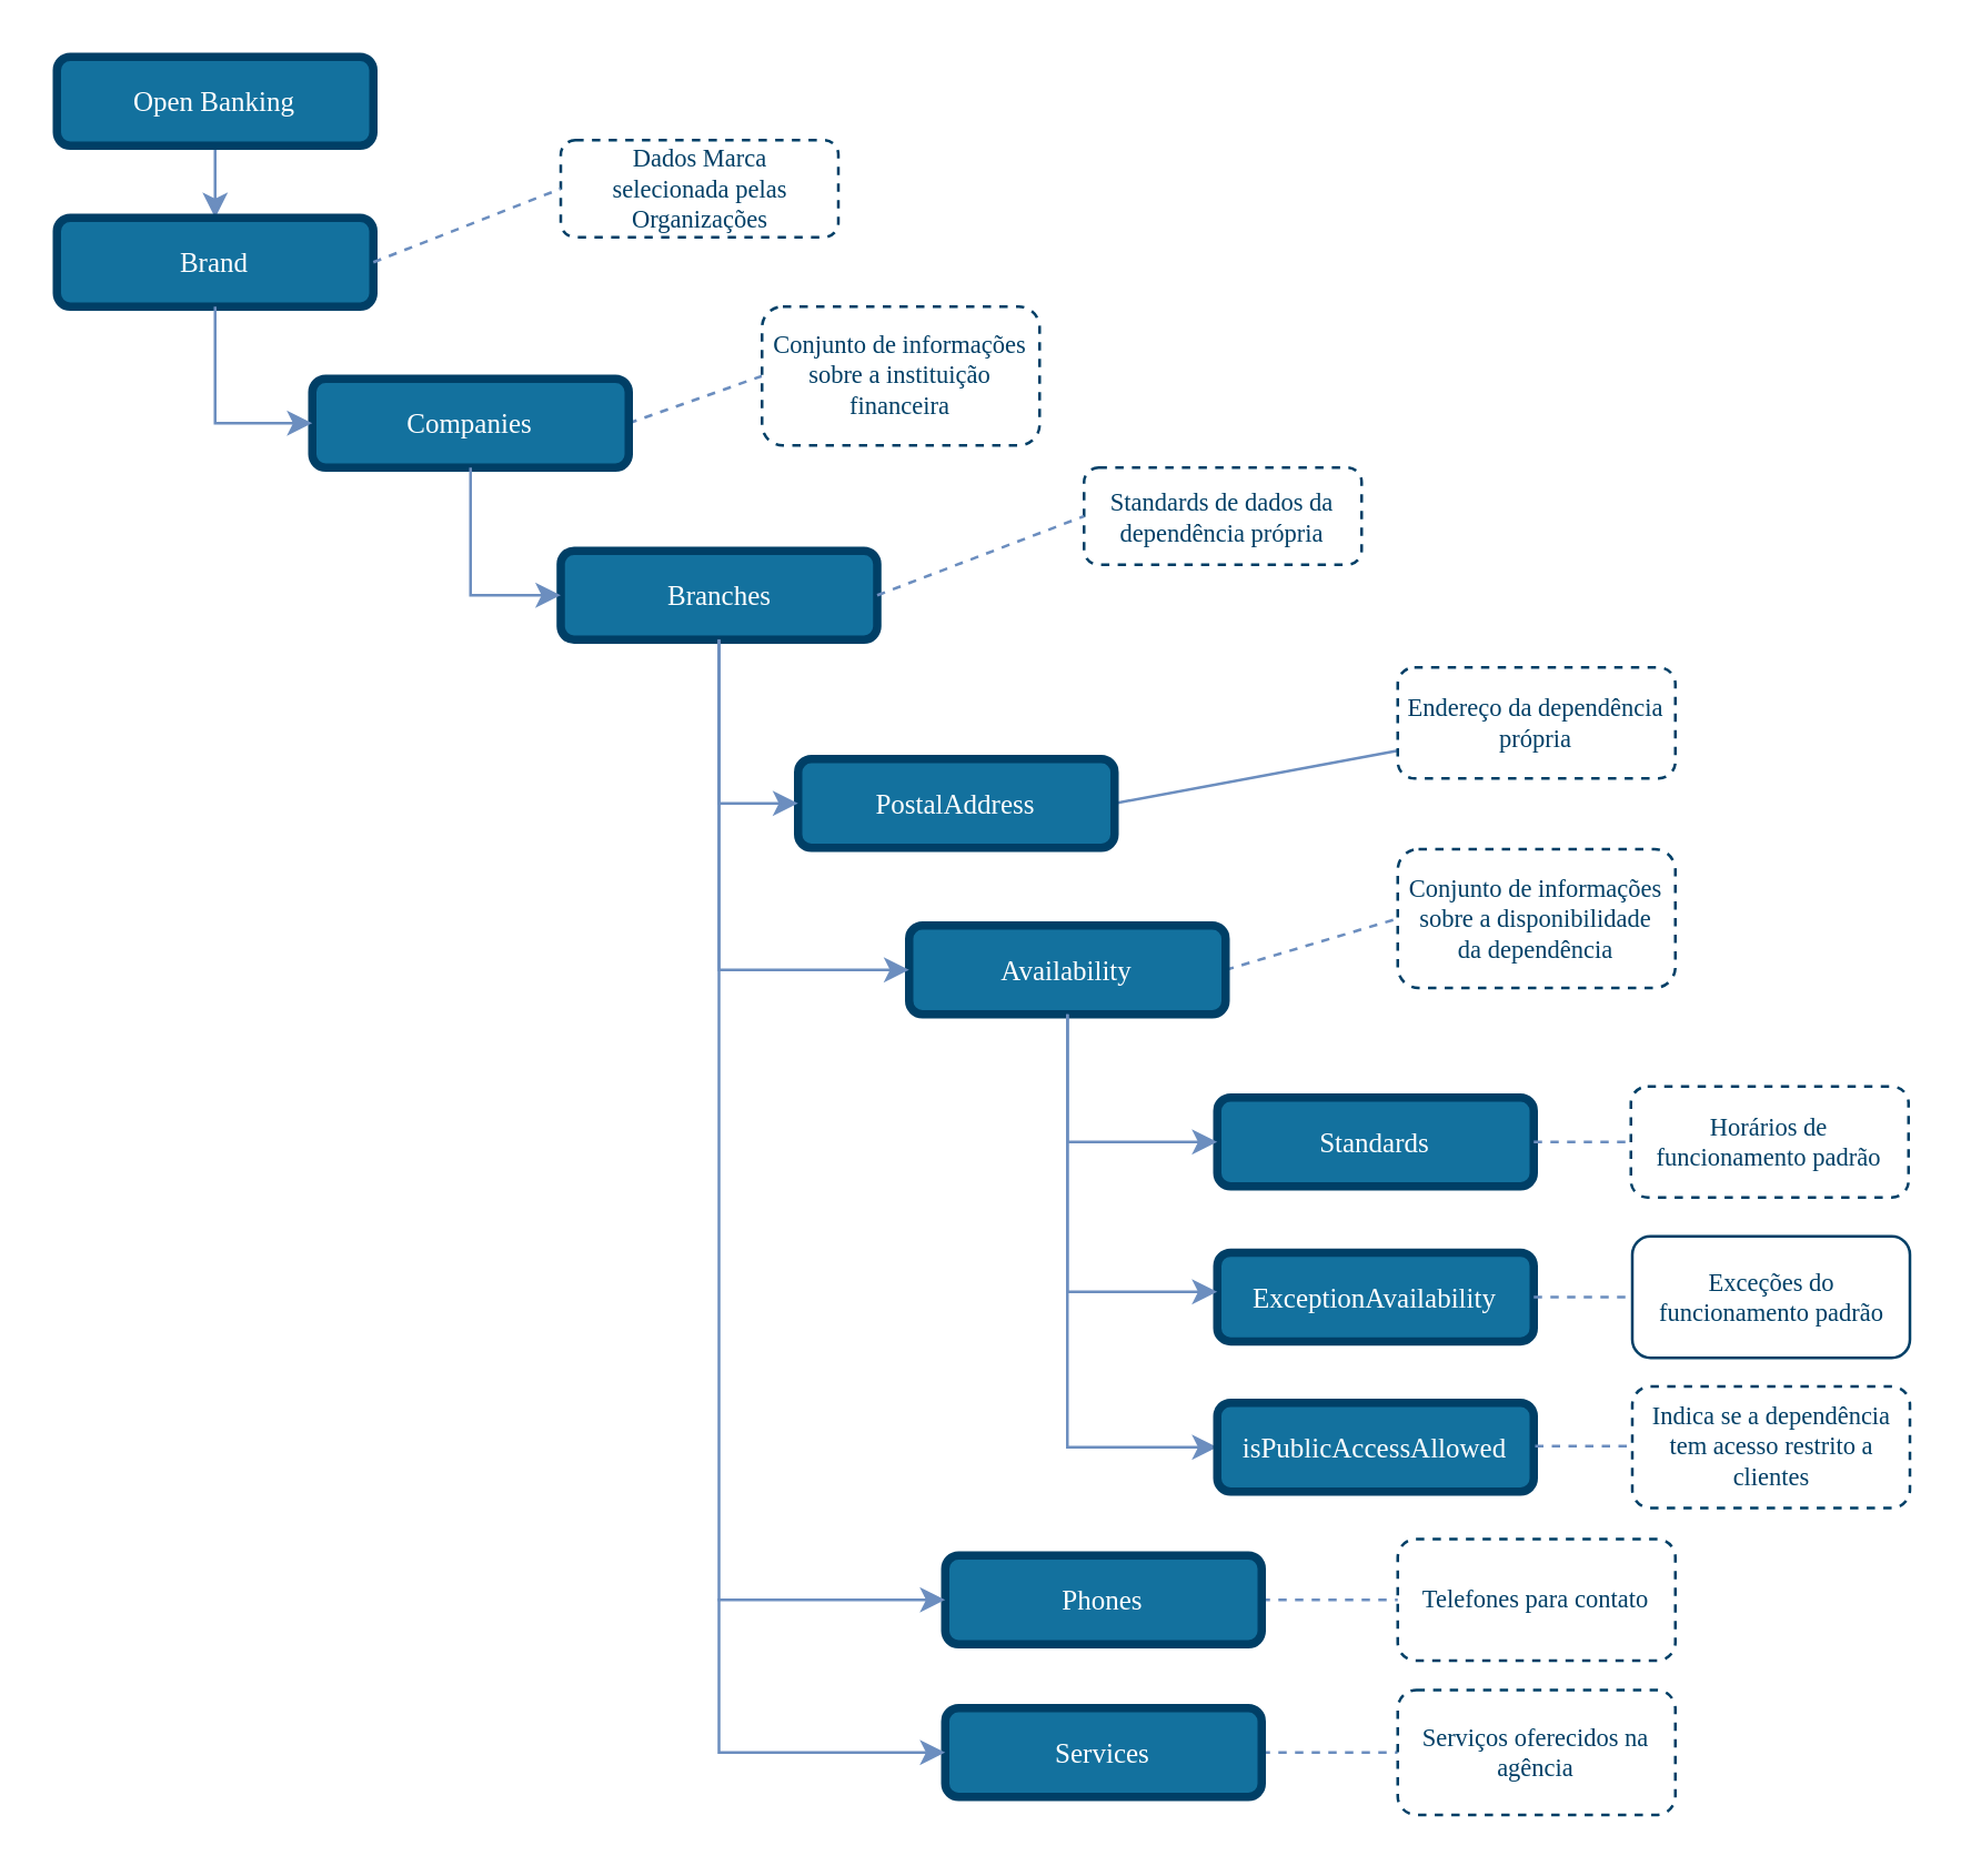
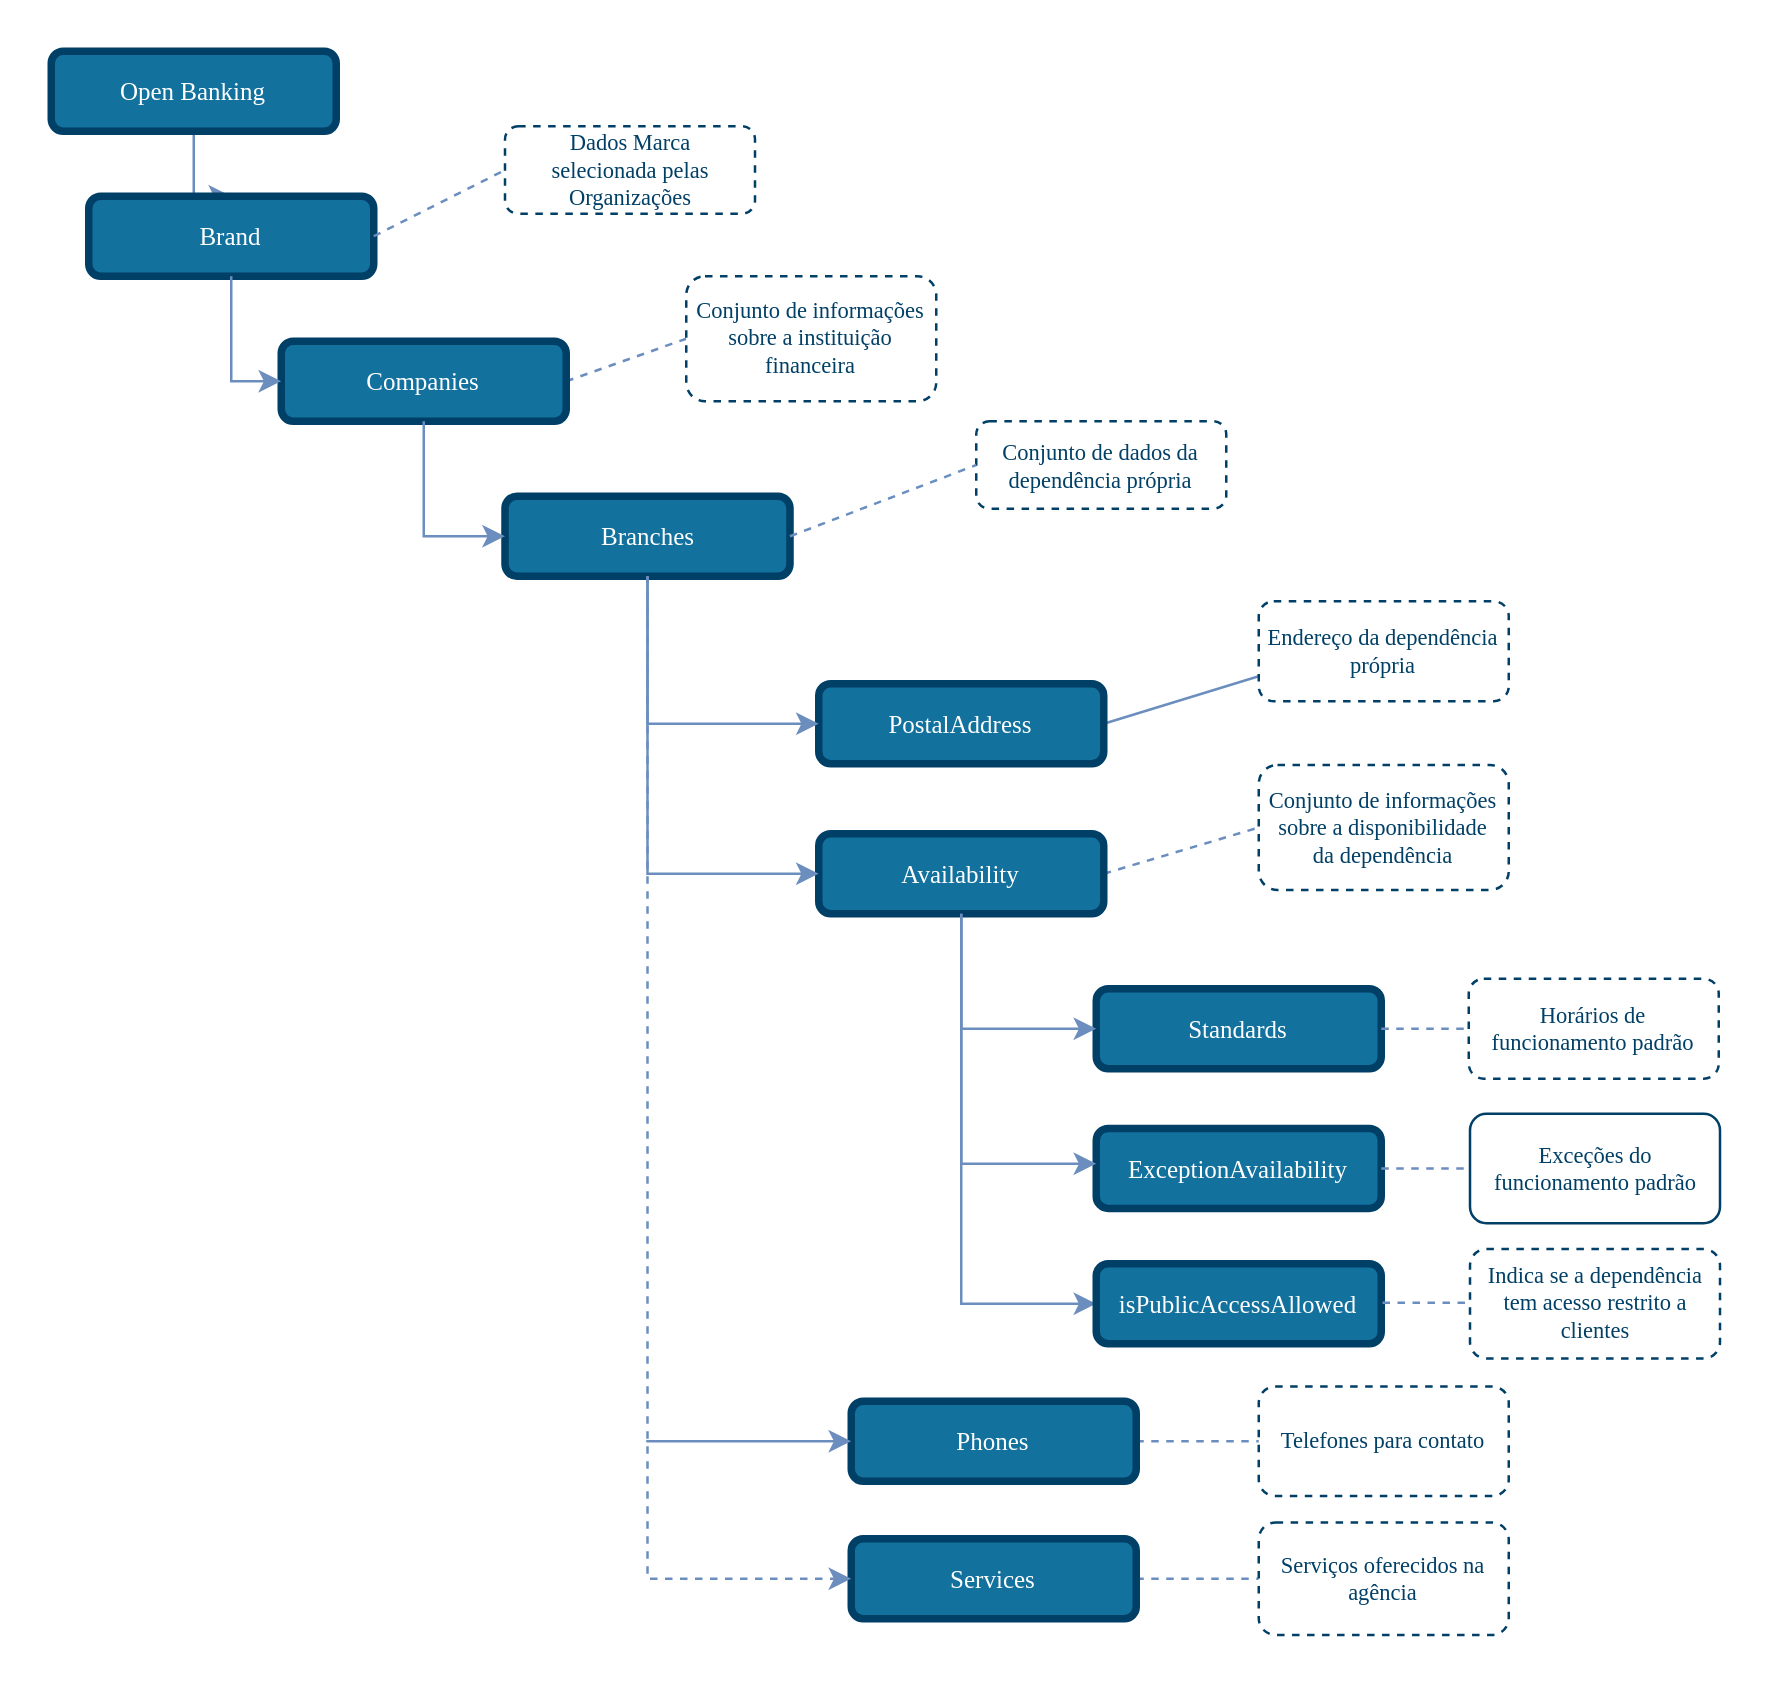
- <mxCell id="26" value="Brand" style="rounded=1;whiteSpace=wrap;html=1;comic=0;shadow=0;backgroundOutline=0;snapToPoint=0;fixDash=0;strokeWidth=3;fontFamily=Verdana;fontStyle=0;labelBackgroundColor=none;labelBorderColor=none;fontSize=10;fillColor=#13719E;strokeColor=#003F66;fontColor=#ffffff;" parent="1" vertex="1"><mxGeometry x="20" y="78" width="114" height="32" as="geometry" /></mxCell>
+ <mxCell id="26" value="Brand" style="rounded=1;whiteSpace=wrap;html=1;comic=0;shadow=0;backgroundOutline=0;snapToPoint=0;fixDash=0;strokeWidth=3;fontFamily=Verdana;fontStyle=0;labelBackgroundColor=none;labelBorderColor=none;fontSize=10;fillColor=#13719E;strokeColor=#003F66;fontColor=#ffffff;" parent="1" vertex="1"><mxGeometry x="35" y="78" width="114" height="32" as="geometry" /></mxCell>
- <mxCell id="36" value="&lt;font style=&quot;font-size: 9px&quot;&gt;Standards de dados da dependência própria&lt;/font&gt;" style="rounded=1;whiteSpace=wrap;html=1;shadow=0;comic=0;strokeColor=#003F66;strokeWidth=1;fillColor=#ffffff;gradientColor=#ffffff;fontFamily=Verdana;fontSize=9;fontColor=#003F66;dashed=1;spacingLeft=5;spacing=0;spacingRight=5;spacingBottom=5;spacingTop=5;align=center;verticalAlign=middle;" parent="1" vertex="1"><mxGeometry x="390" y="168" width="100" height="35" as="geometry" /></mxCell>
+ <mxCell id="36" value="&lt;font style=&quot;font-size: 9px&quot;&gt;Conjunto de dados da dependência própria&lt;/font&gt;" style="rounded=1;whiteSpace=wrap;html=1;shadow=0;comic=0;strokeColor=#003F66;strokeWidth=1;fillColor=#ffffff;gradientColor=#ffffff;fontFamily=Verdana;fontSize=9;fontColor=#003F66;dashed=1;spacingLeft=5;spacing=0;spacingRight=5;spacingBottom=5;spacingTop=5;align=center;verticalAlign=middle;" parent="1" vertex="1"><mxGeometry x="390" y="168" width="100" height="35" as="geometry" /></mxCell>
- <mxCell id="14" value="PostalAddress" style="rounded=1;comic=0;shadow=0;backgroundOutline=0;snapToPoint=0;fixDash=0;strokeWidth=3;fontFamily=Verdana;fontStyle=0;labelBorderColor=none;labelBackgroundColor=none;whiteSpace=wrap;html=1;fontSize=10;fillColor=#13719E;strokeColor=#003F66;fontColor=#ffffff;" parent="1" vertex="1"><mxGeometry x="287" y="273" width="114" height="32" as="geometry" /></mxCell>
+ <mxCell id="14" value="PostalAddress" style="rounded=1;comic=0;shadow=0;backgroundOutline=0;snapToPoint=0;fixDash=0;strokeWidth=3;fontFamily=Verdana;fontStyle=0;labelBorderColor=none;labelBackgroundColor=none;whiteSpace=wrap;html=1;fontSize=10;fillColor=#13719E;strokeColor=#003F66;fontColor=#ffffff;" parent="1" vertex="1"><mxGeometry x="327" y="273" width="114" height="32" as="geometry" /></mxCell>
- <mxCell id="35" style="edgeStyle=orthogonalEdgeStyle;rounded=0;orthogonalLoop=1;jettySize=auto;html=1;exitX=0.5;exitY=1;exitDx=0;exitDy=0;entryX=0;entryY=0.5;entryDx=0;entryDy=0;strokeColor=#6C8EBF;endArrow=classic;endFill=1;" parent="1" source="8" target="6" edge="1"><mxGeometry relative="1" as="geometry"><mxPoint x="249" y="248" as="sourcePoint" /><mxPoint x="281.5" y="294" as="targetPoint" /></mxGeometry></mxCell>
+ <mxCell id="35" style="edgeStyle=orthogonalEdgeStyle;rounded=0;orthogonalLoop=1;jettySize=auto;html=1;exitX=0.5;exitY=1;exitDx=0;exitDy=0;entryX=0;entryY=0.5;entryDx=0;entryDy=0;strokeColor=#6C8EBF;endArrow=classic;endFill=1;dashed=1;" parent="1" source="8" target="6" edge="1"><mxGeometry relative="1" as="geometry"><mxPoint x="249" y="248" as="sourcePoint" /><mxPoint x="281.5" y="294" as="targetPoint" /></mxGeometry></mxCell>
